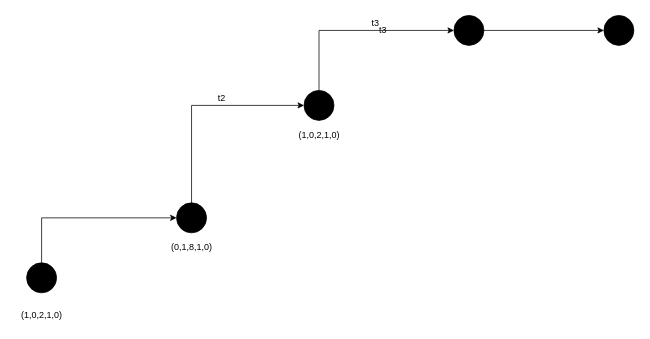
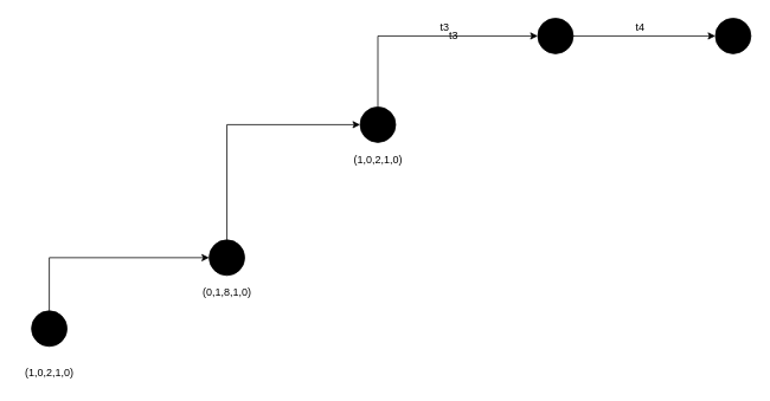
+ <mxCell id="16" value="t4" style="text;html=1;align=center;verticalAlign=middle;resizable=0;points=[];autosize=1;strokeColor=none;fillColor=none;" vertex="1" parent="1"><mxGeometry x="705" y="20" width="30" height="20" as="geometry" /></mxCell>
- <mxCell id="10" value="t2" style="text;html=1;align=center;verticalAlign=middle;resizable=0;points=[];autosize=1;strokeColor=none;fillColor=none;" vertex="1" parent="1"><mxGeometry x="280" width="30" height="20" as="geometry" y="120" /></mxCell>
